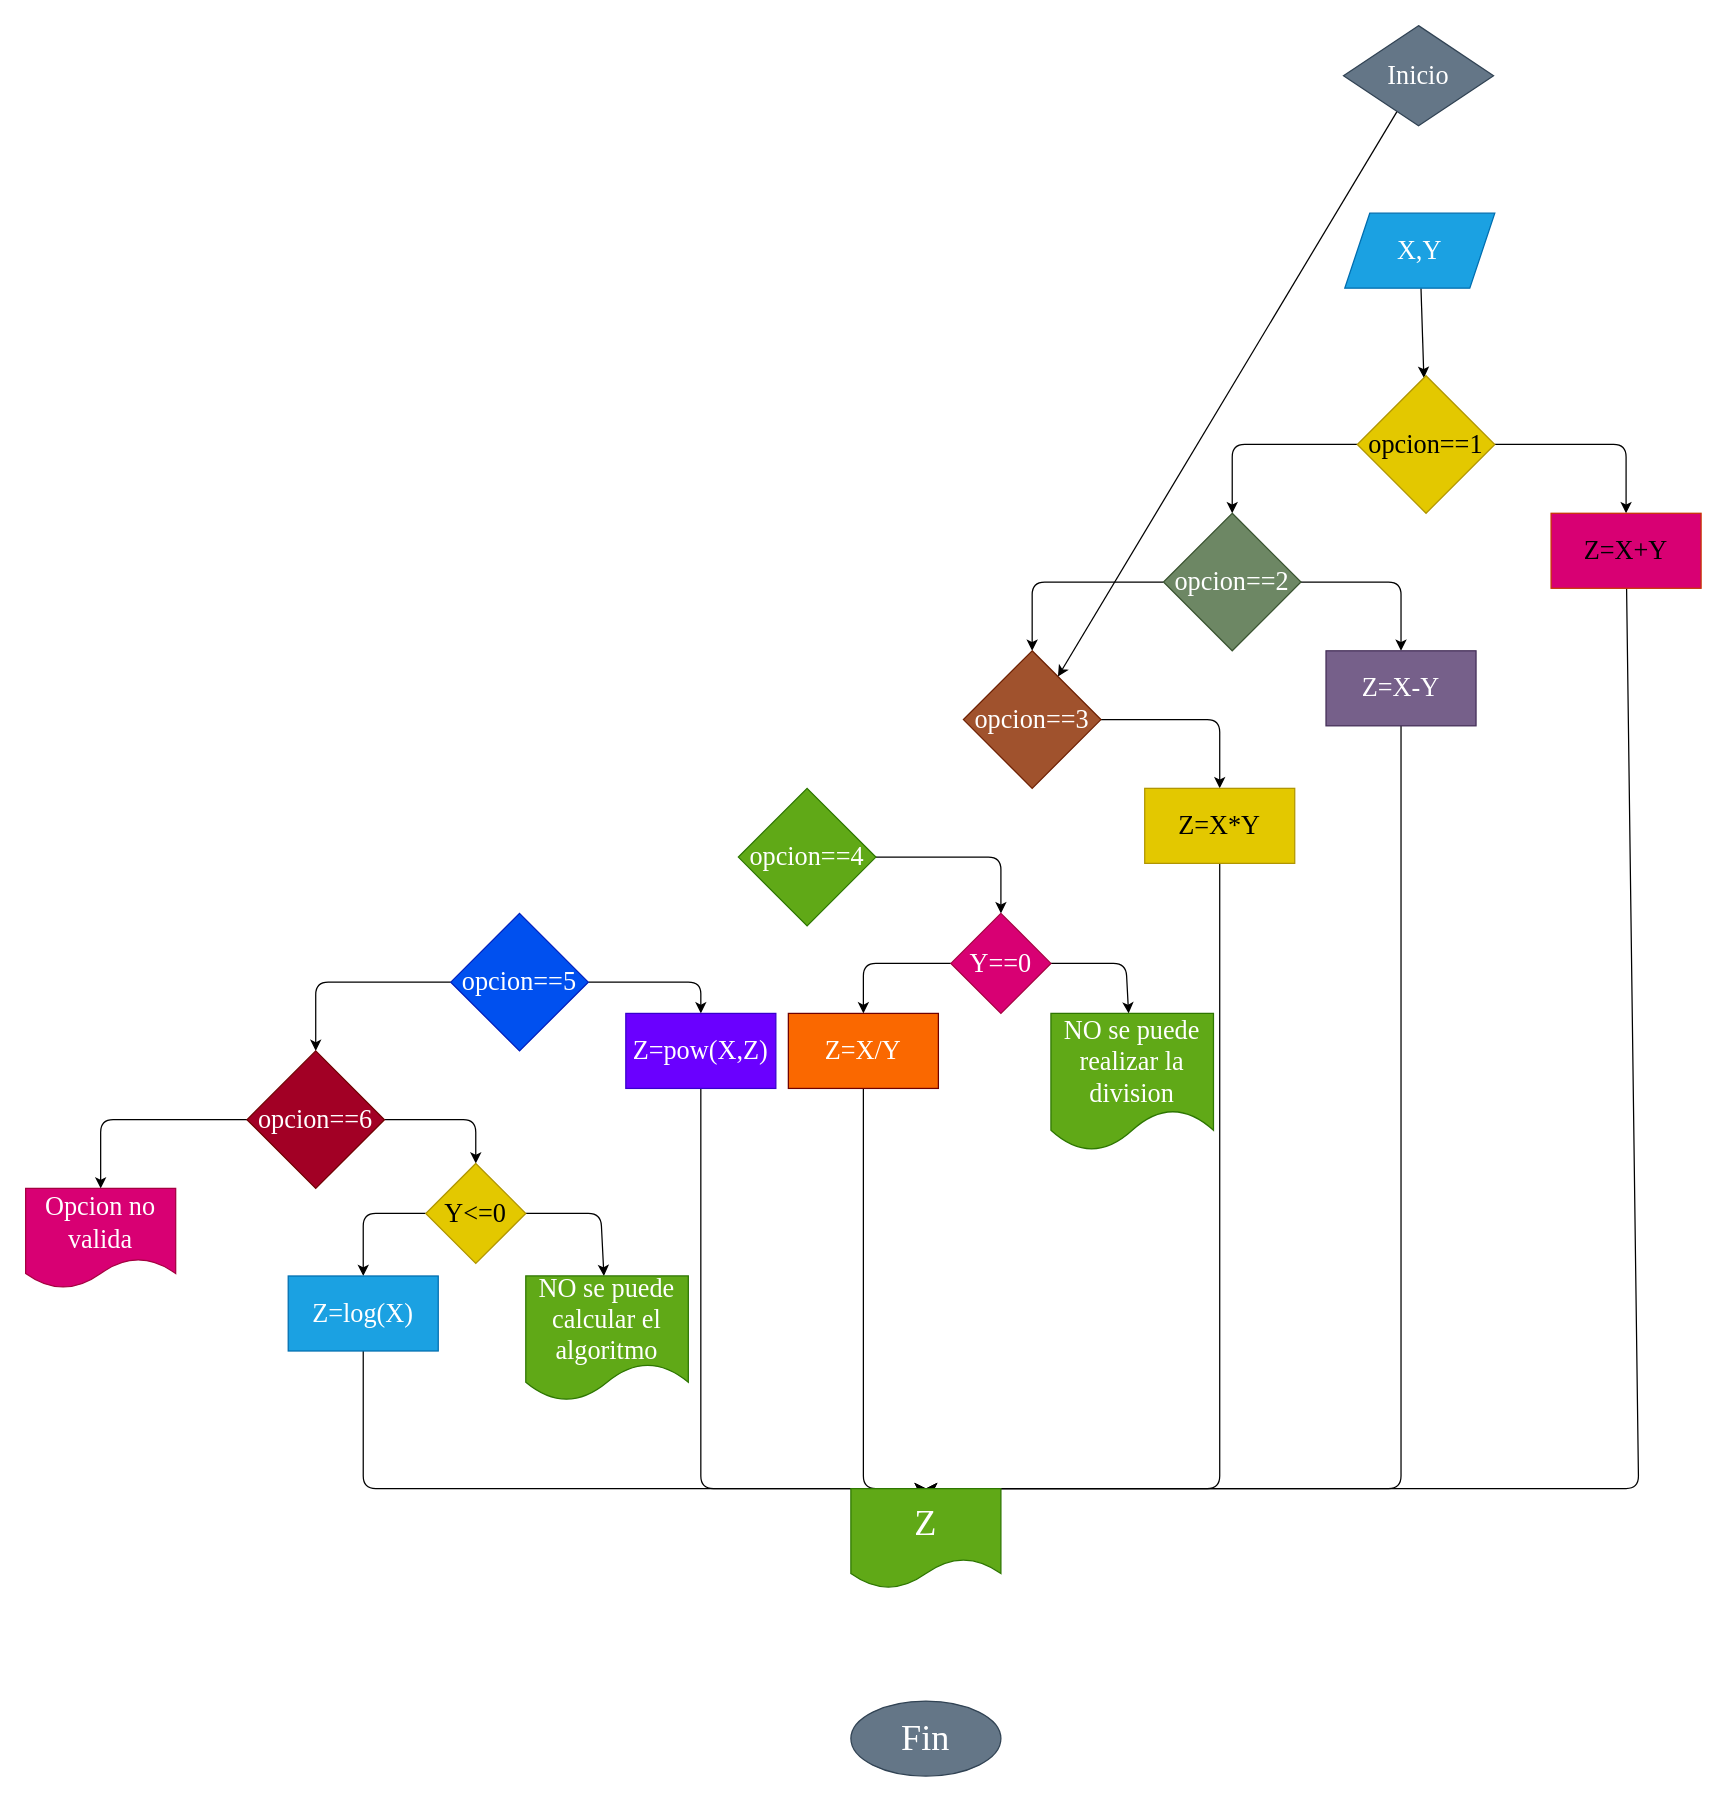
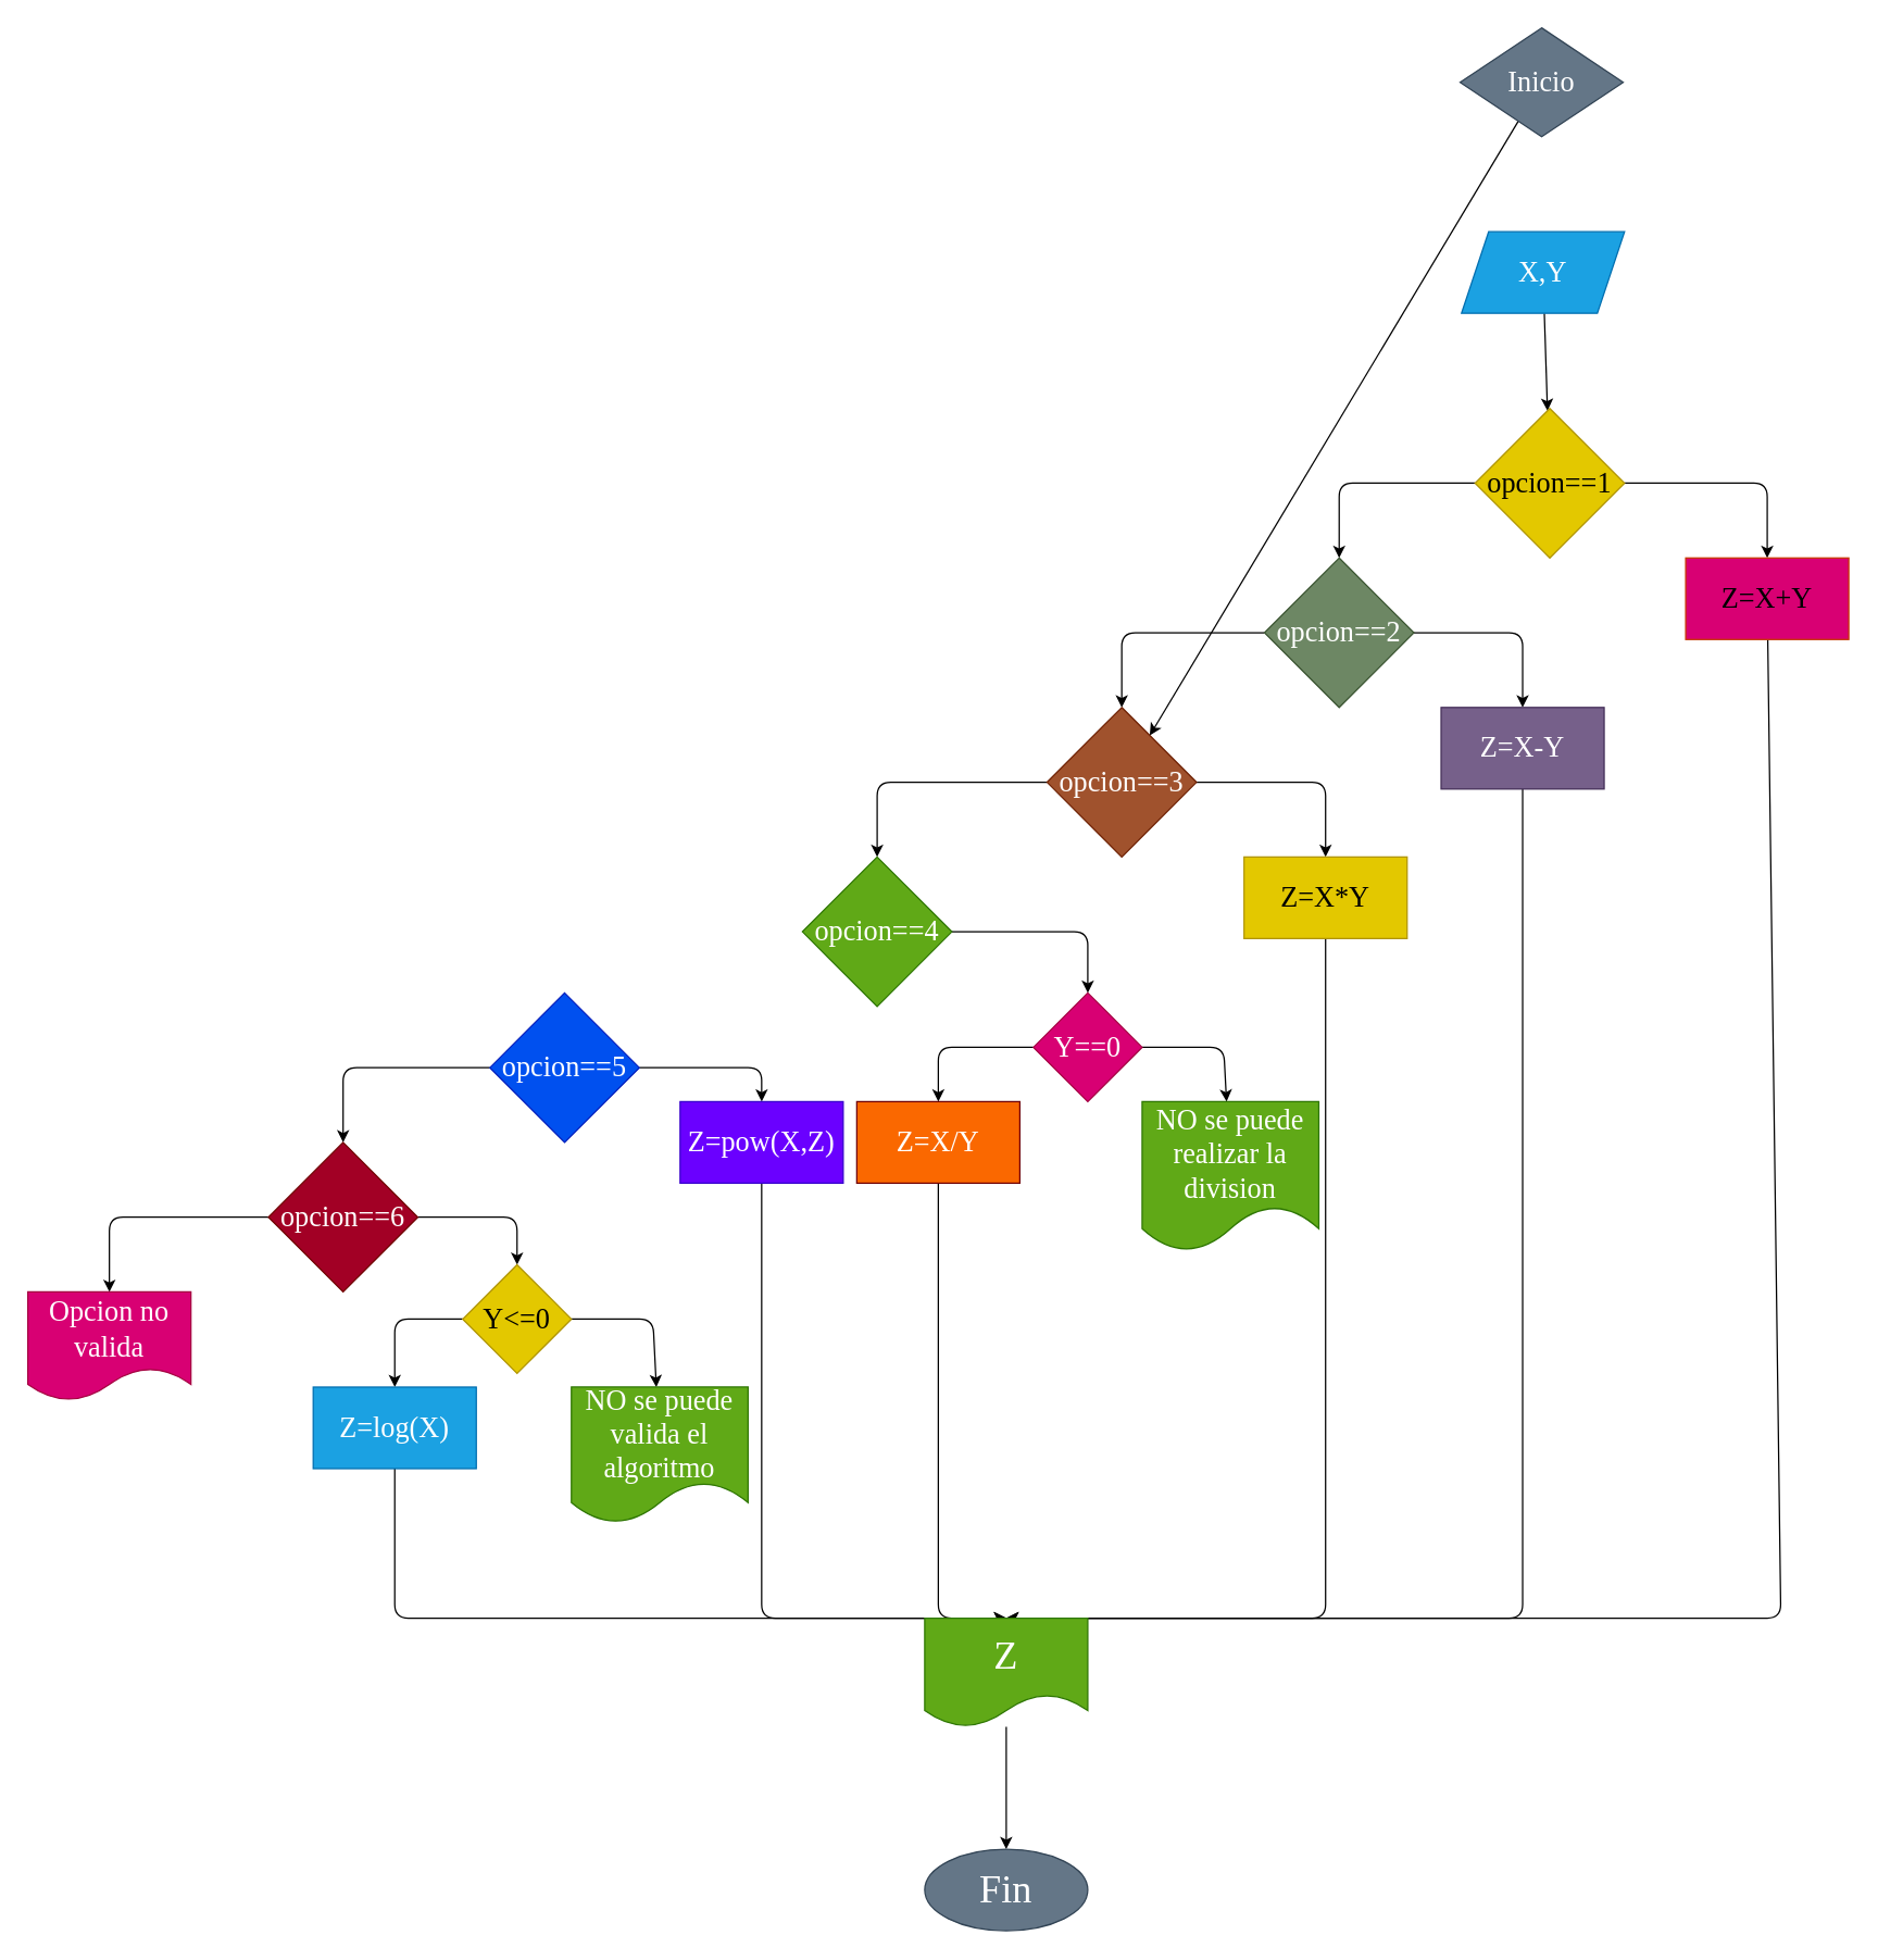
+ <mxCell id="17" value="" style="edgeStyle=none;html=1;fontFamily=Comic Sans MS;fontSize=21;" parent="1" source="18" target="22" edge="1"><mxGeometry relative="1" as="geometry"><Array as="points"><mxPoint x="645" y="575" /></Array></mxGeometry></mxCell>
- <mxCell id="40" value="NO se puede calcular el algoritmo" style="shape=document;whiteSpace=wrap;html=1;boundedLbl=1;fontSize=21;fontFamily=Comic Sans MS;fillColor=#60a917;strokeColor=#2D7600;fontColor=#ffffff;" parent="1" vertex="1"><mxGeometry x="420" y="1020" width="130" height="100" as="geometry" /></mxCell>
+ <mxCell id="40" value="NO se puede valida el algoritmo" style="shape=document;whiteSpace=wrap;html=1;boundedLbl=1;fontSize=21;fontFamily=Comic Sans MS;fillColor=#60a917;strokeColor=#2D7600;fontColor=#ffffff;" parent="1" vertex="1"><mxGeometry x="420" y="1020" width="130" height="100" as="geometry" /></mxCell>
+ <mxCell id="44" value="" style="edgeStyle=none;html=1;fontFamily=Comic Sans MS;fontSize=29;" parent="1" source="45" target="46" edge="1"><mxGeometry relative="1" as="geometry" /></mxCell>
